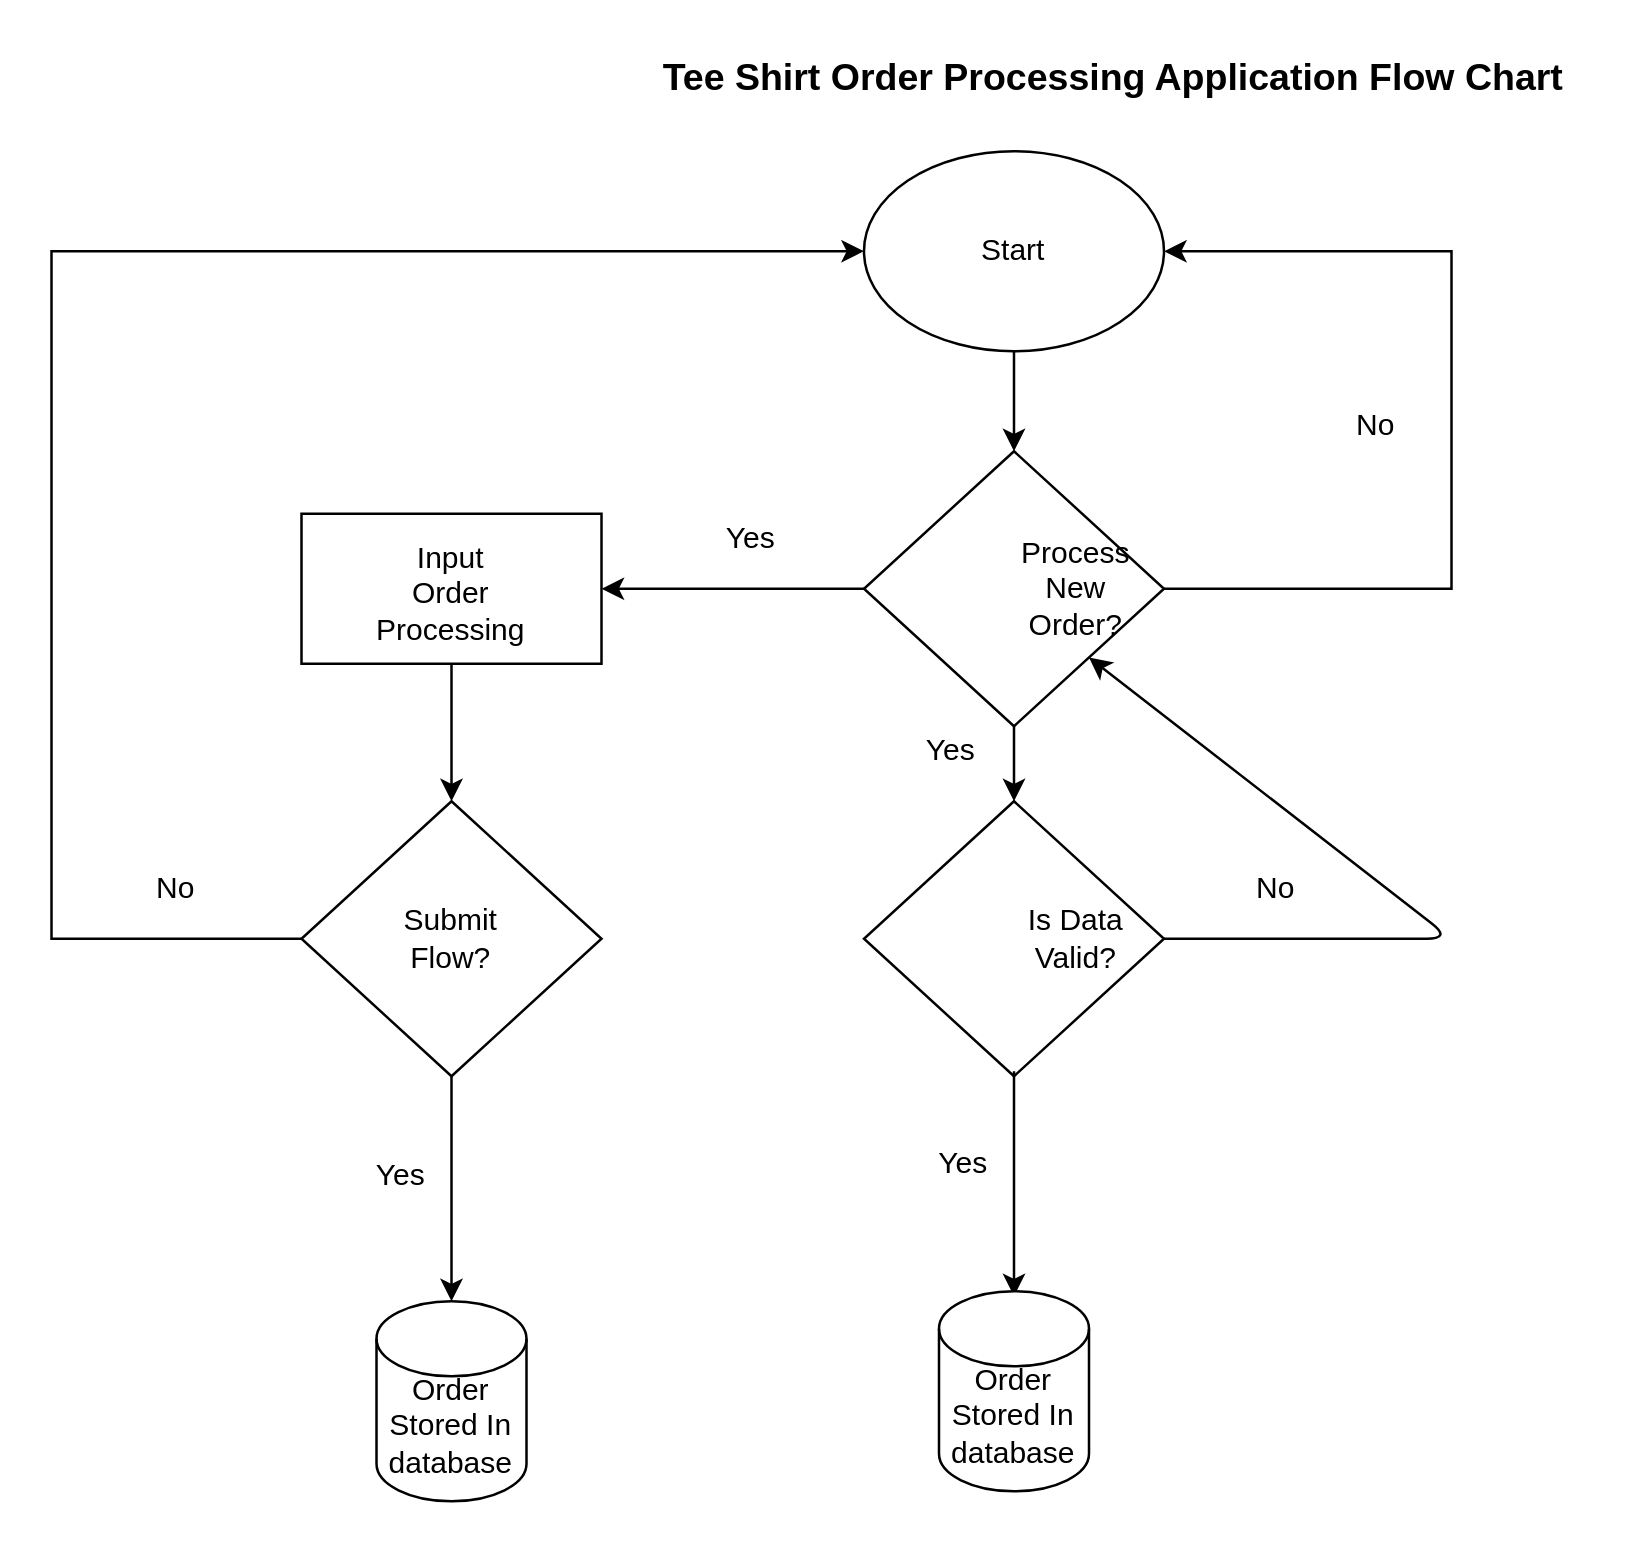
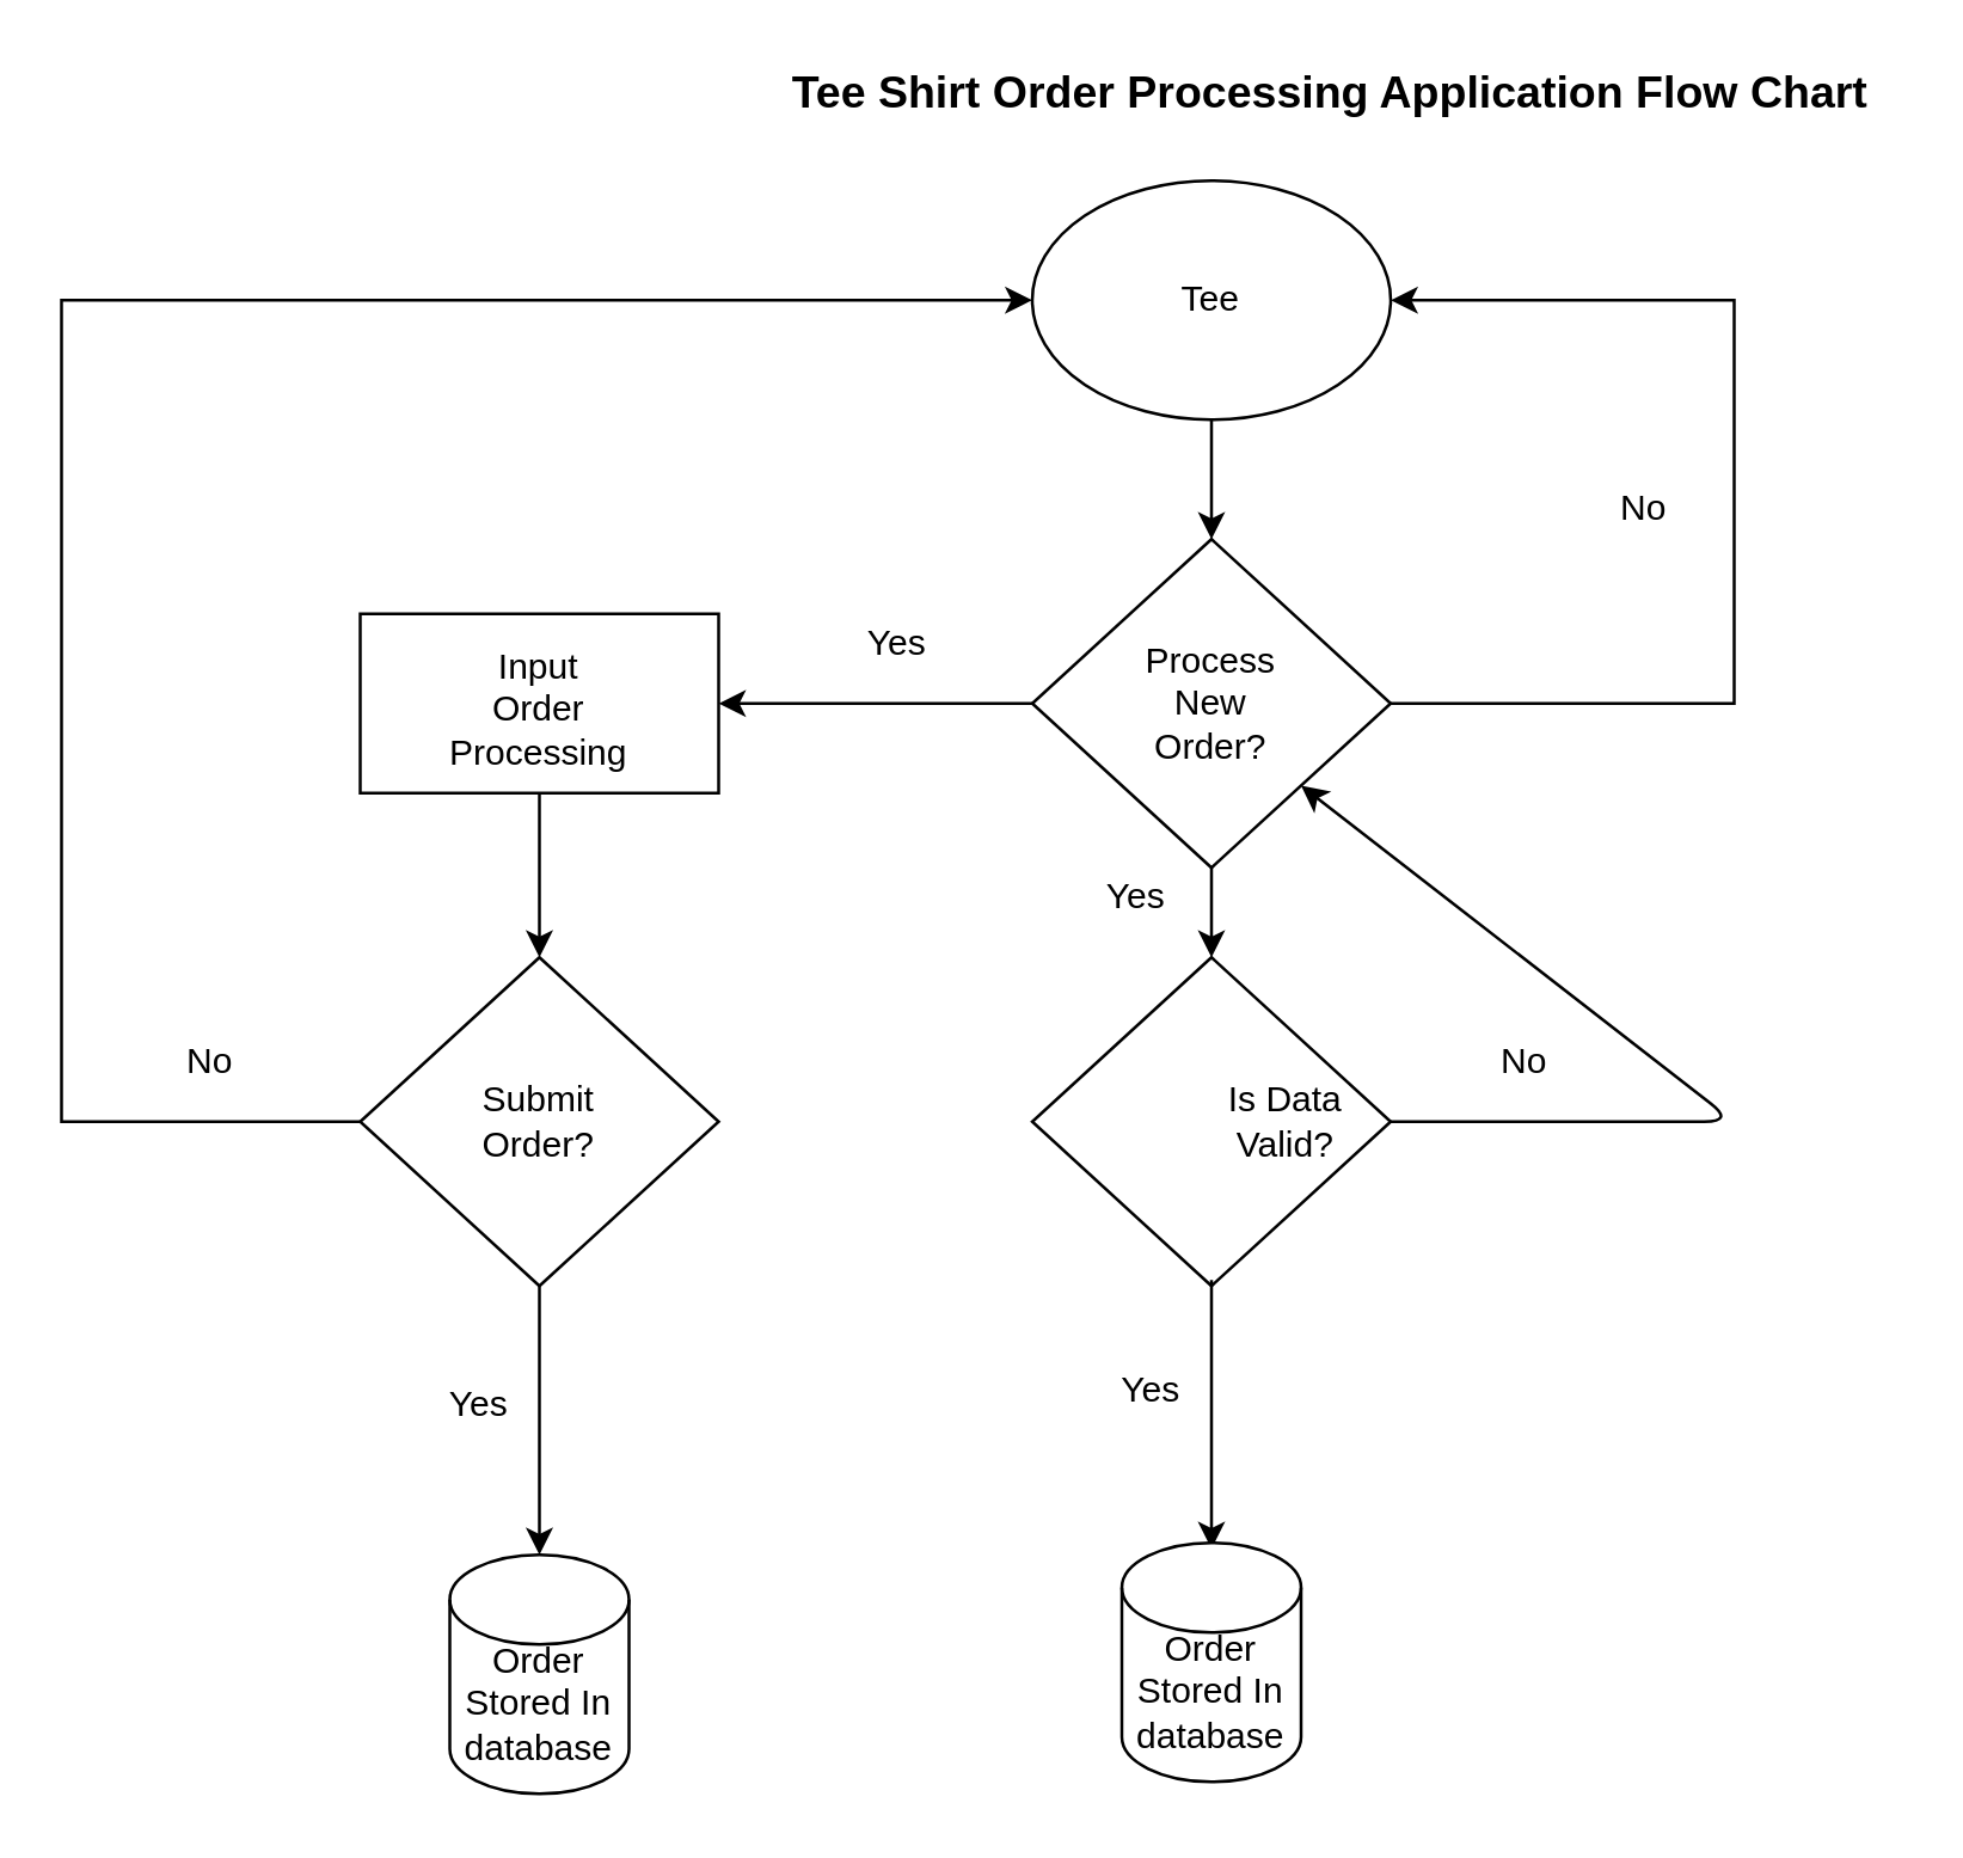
- <mxCell id="9" value="Start" style="text;html=1;strokeColor=none;fillColor=none;align=center;verticalAlign=middle;whiteSpace=wrap;rounded=0;" vertex="1" parent="1"><mxGeometry x="385" y="90" width="40" height="20" as="geometry" /></mxCell>
+ <mxCell id="9" value="Tee" style="text;html=1;strokeColor=none;fillColor=none;align=center;verticalAlign=middle;whiteSpace=wrap;rounded=0;" vertex="1" parent="1"><mxGeometry x="385" y="90" width="40" height="20" as="geometry" /></mxCell>
- <mxCell id="6" value="Process New Order?" style="text;html=1;strokeColor=none;fillColor=none;align=center;verticalAlign=middle;whiteSpace=wrap;rounded=0;" vertex="1" parent="1"><mxGeometry x="410" y="225" width="40" height="20" as="geometry" /></mxCell>
+ <mxCell id="6" value="Process New Order?" style="text;html=1;strokeColor=none;fillColor=none;align=center;verticalAlign=middle;whiteSpace=wrap;rounded=0;" vertex="1" parent="1"><mxGeometry x="385" y="225" width="40" height="20" as="geometry" /></mxCell>
- <mxCell id="16" value="Submit&lt;br&gt;Flow?" style="text;html=1;strokeColor=none;fillColor=none;align=center;verticalAlign=middle;whiteSpace=wrap;rounded=0;" vertex="1" parent="1"><mxGeometry x="160" y="365" width="40" height="20" as="geometry" /></mxCell>
+ <mxCell id="16" value="Submit&lt;br&gt;Order?" style="text;html=1;strokeColor=none;fillColor=none;align=center;verticalAlign=middle;whiteSpace=wrap;rounded=0;" vertex="1" parent="1"><mxGeometry x="160" y="365" width="40" height="20" as="geometry" /></mxCell>
